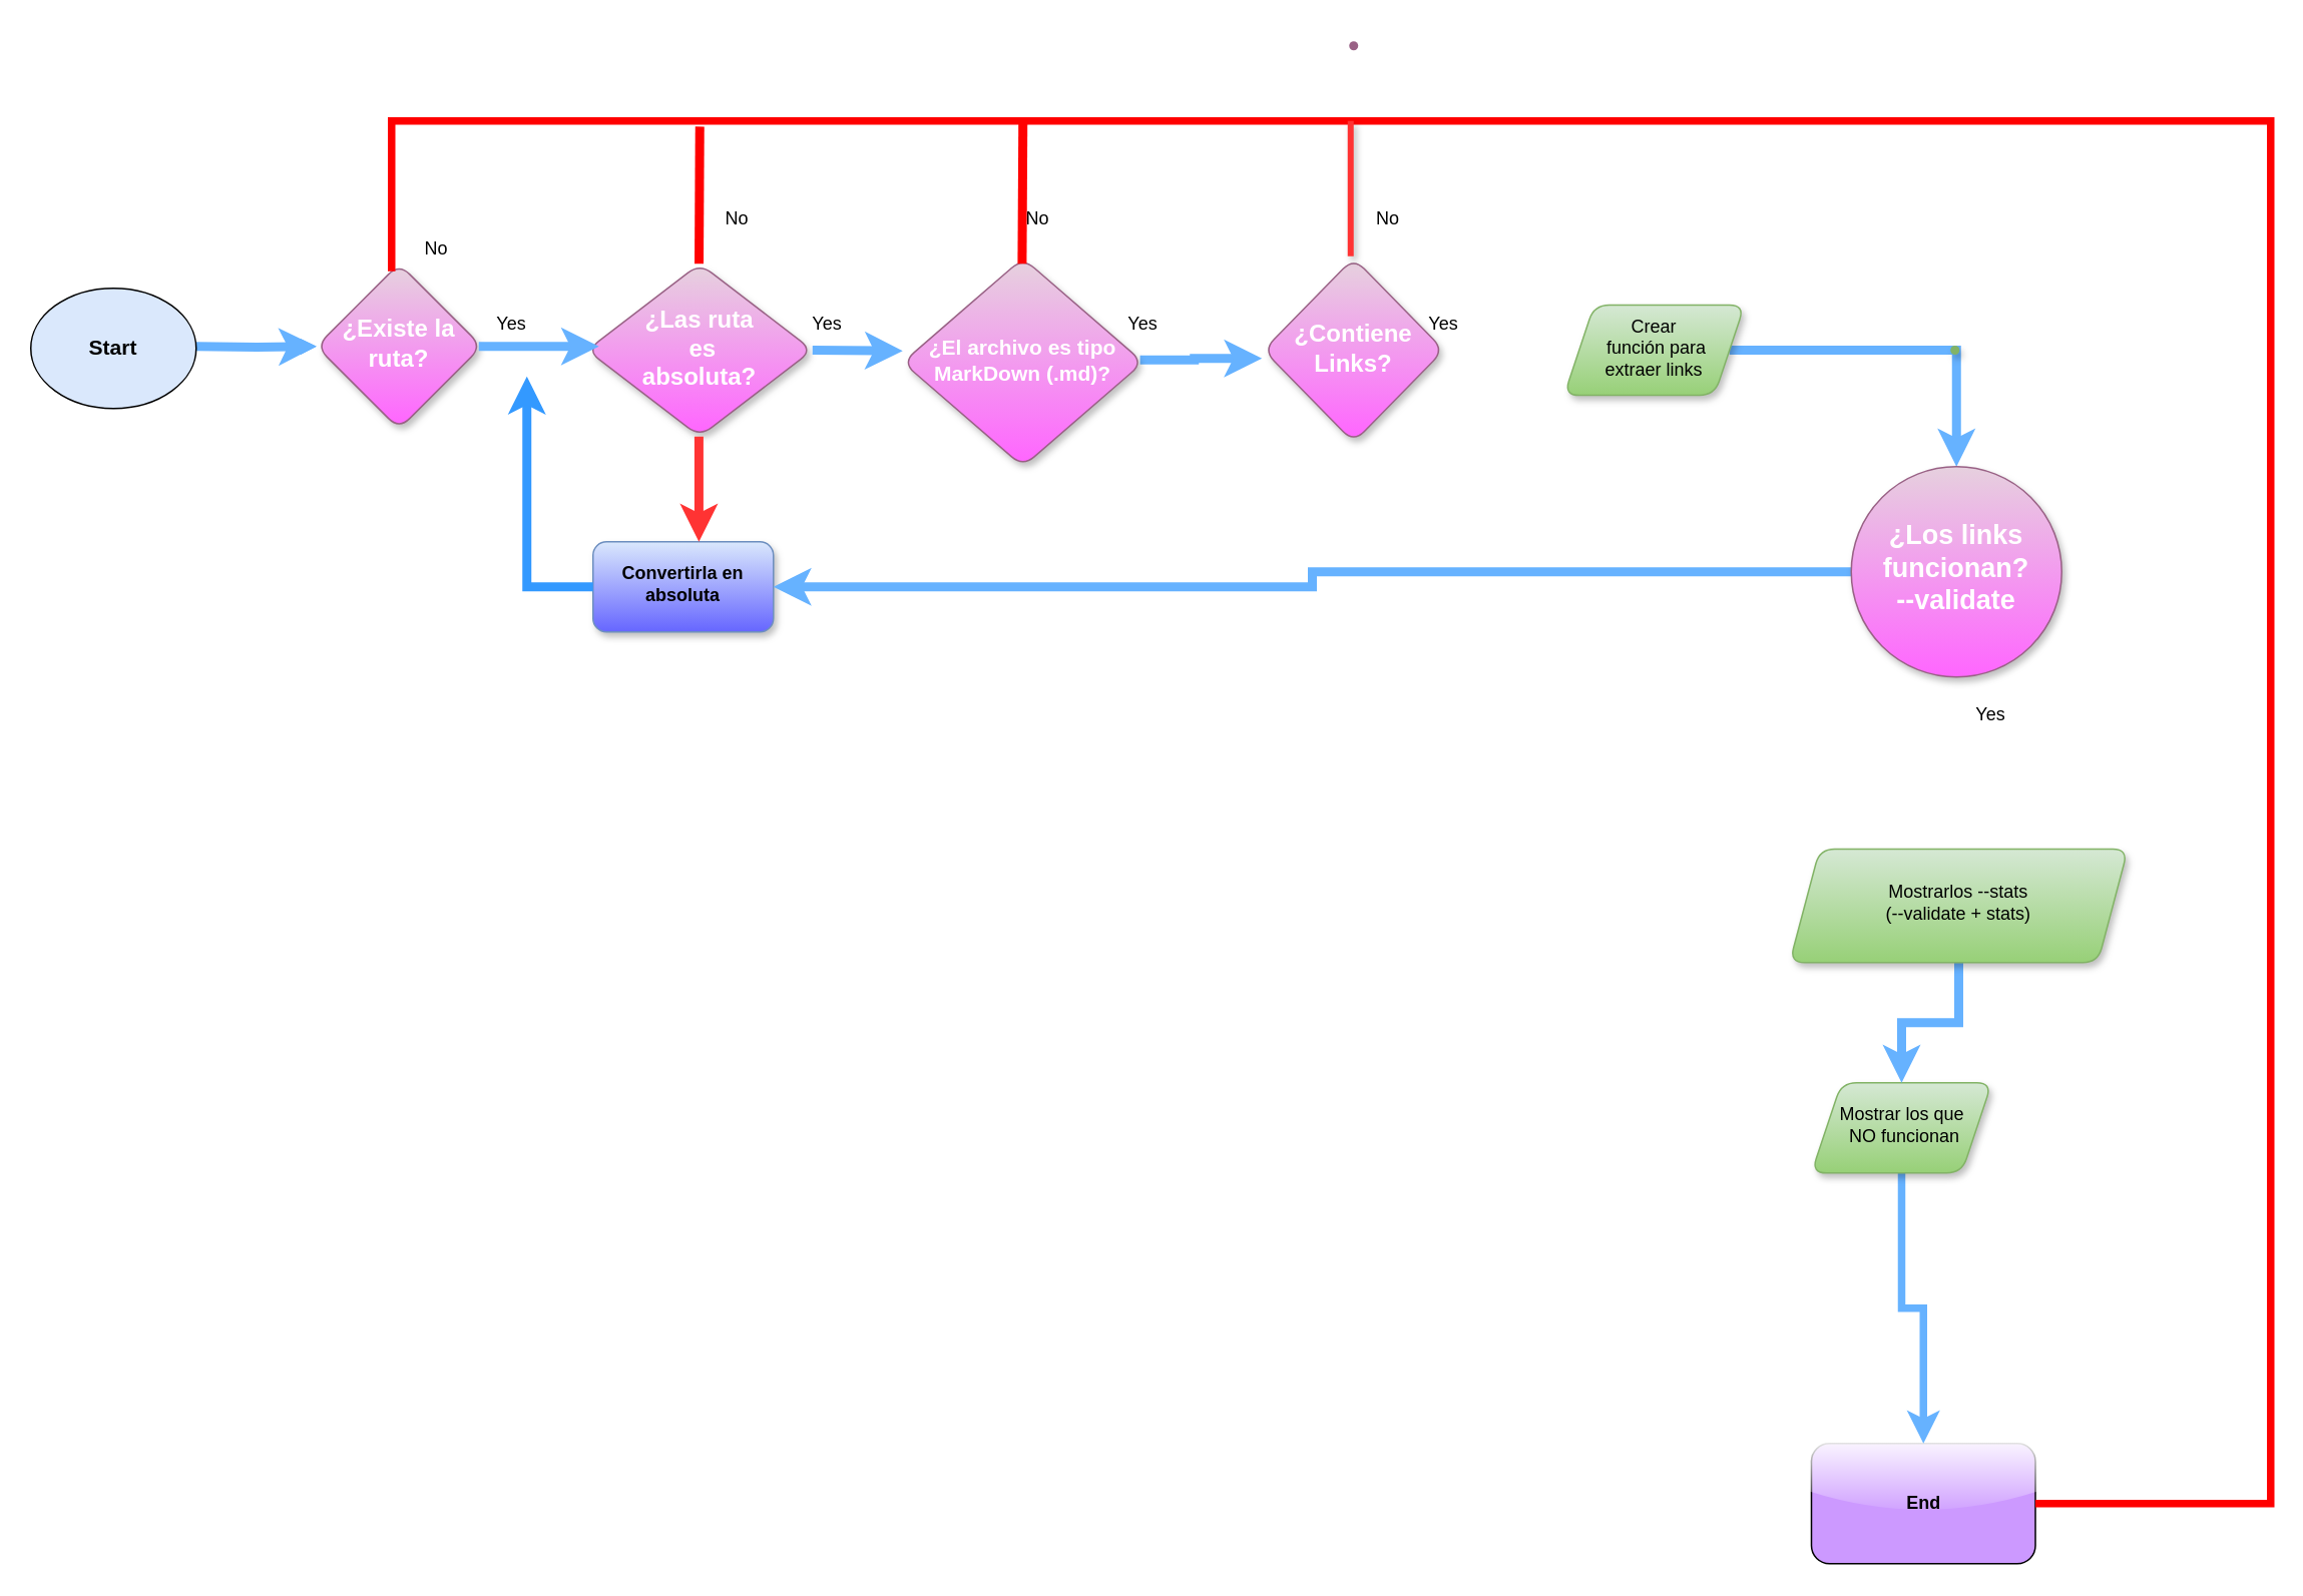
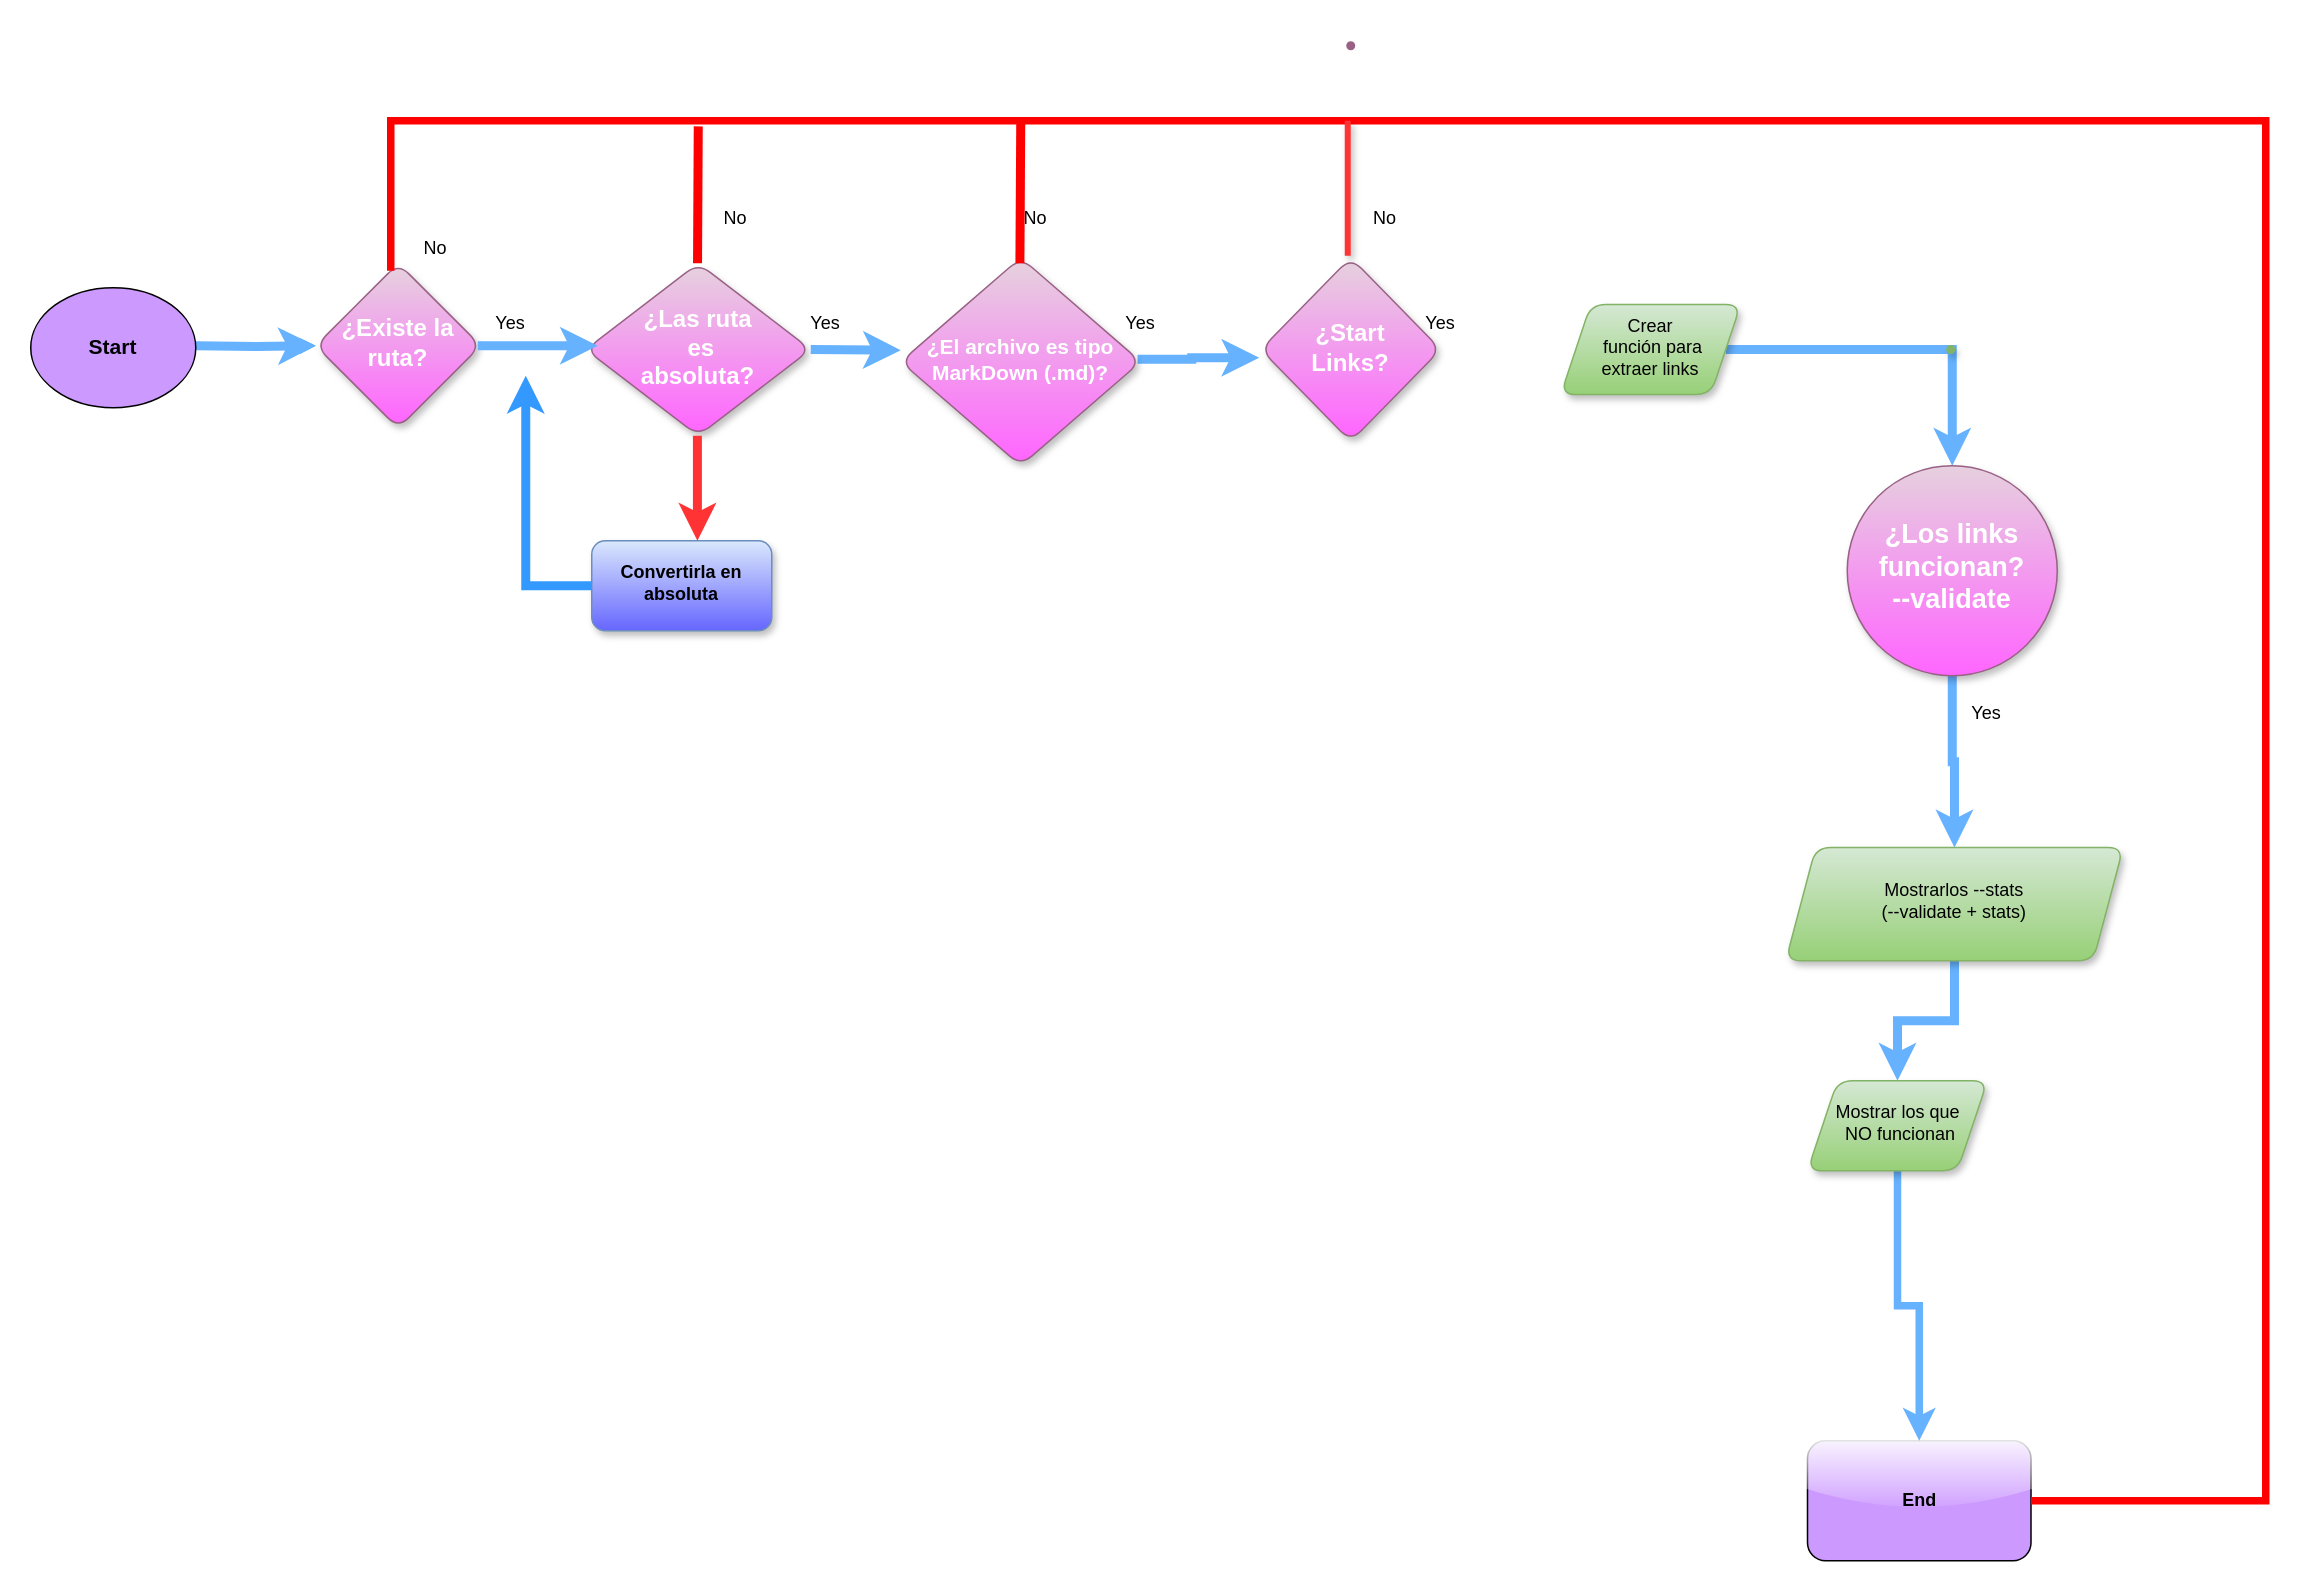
- <mxCell id="14" value="&lt;b style=&quot;font-size: 16px;&quot;&gt;&lt;font color=&quot;#ffffff&quot;&gt;¿Contiene&lt;br&gt;Links?&lt;/font&gt;&lt;/b&gt;" style="rhombus;whiteSpace=wrap;html=1;shadow=1;fontFamily=Helvetica;fontSize=12;align=center;strokeWidth=1;spacing=6;spacingTop=-4;fillColor=#e6d0de;gradientColor=#FF66FF;strokeColor=#996185;rounded=1;" vertex="1" parent="1"><mxGeometry x="840" y="171.25" width="120" height="122.5" as="geometry" /></mxCell>
+ <mxCell id="14" value="&lt;b style=&quot;font-size: 16px;&quot;&gt;&lt;font color=&quot;#ffffff&quot;&gt;¿Start&lt;br&gt;Links?&lt;/font&gt;&lt;/b&gt;" style="rhombus;whiteSpace=wrap;html=1;shadow=1;fontFamily=Helvetica;fontSize=12;align=center;strokeWidth=1;spacing=6;spacingTop=-4;fillColor=#e6d0de;gradientColor=#FF66FF;strokeColor=#996185;rounded=1;" vertex="1" parent="1"><mxGeometry x="840" y="171.25" width="120" height="122.5" as="geometry" /></mxCell>
- <mxCell id="29" value="&lt;h3&gt;Start&lt;/h3&gt;" style="ellipse;whiteSpace=wrap;html=1;fillColor=#dae8fc;rounded=1;glass=0;strokeWidth=1;shadow=0;" vertex="1" parent="1"><mxGeometry x="20" y="191.25" width="110" height="80" as="geometry" /></mxCell>
+ <mxCell id="29" value="&lt;h3&gt;Start&lt;/h3&gt;" style="ellipse;whiteSpace=wrap;html=1;fillColor=#CC99FF;rounded=1;glass=0;strokeWidth=1;shadow=0;" vertex="1" parent="1"><mxGeometry x="20" y="191.25" width="110" height="80" as="geometry" /></mxCell>
- <mxCell id="35" value="" style="edgeStyle=orthogonalEdgeStyle;rounded=0;orthogonalLoop=1;jettySize=auto;html=1;strokeColor=#66B2FF;strokeWidth=6;fontFamily=Helvetica;fontSize=16;fontColor=#FFFFFF;fillColor=#3399FF;" edge="1" parent="1" source="36" target="8"><mxGeometry relative="1" as="geometry" /></mxCell>
+ <mxCell id="35" value="" style="edgeStyle=orthogonalEdgeStyle;rounded=0;orthogonalLoop=1;jettySize=auto;html=1;strokeColor=#66B2FF;strokeWidth=6;fontFamily=Helvetica;fontSize=16;fontColor=#FFFFFF;fillColor=#3399FF;" edge="1" parent="1" source="36" target="38"><mxGeometry relative="1" as="geometry" /></mxCell>
